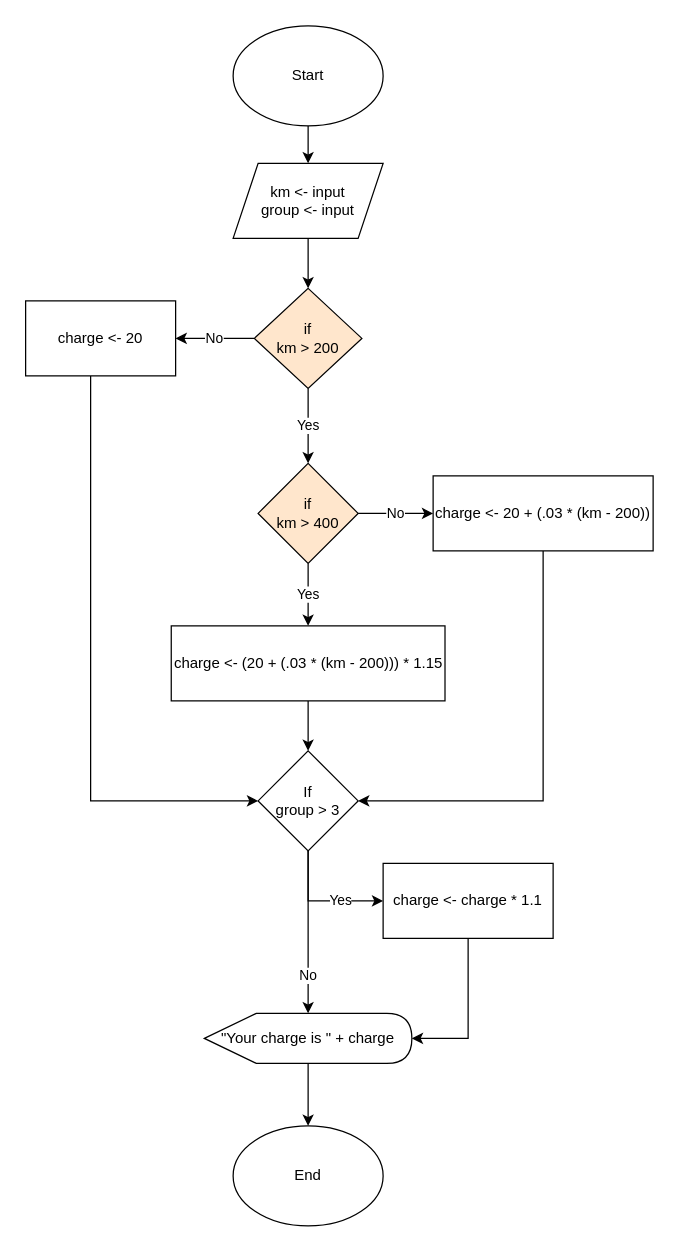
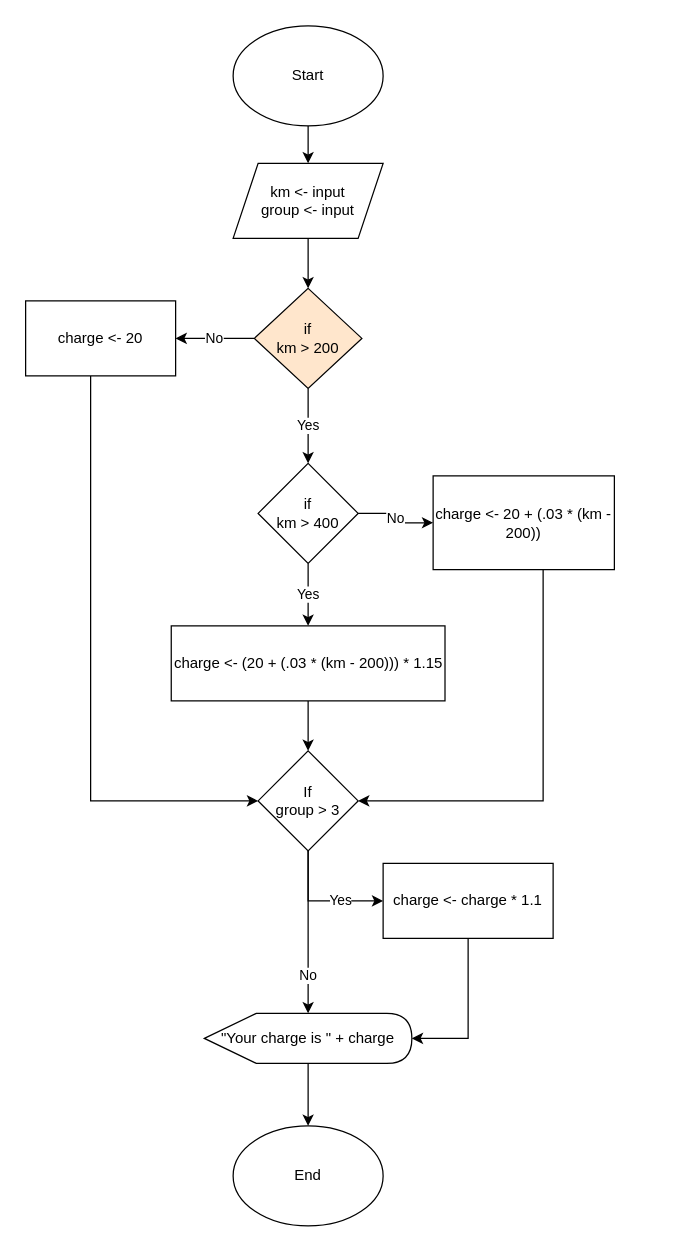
- <mxCell id="14" value="if&lt;br&gt;km &amp;gt; 400" style="rhombus;whiteSpace=wrap;html=1;fillColor=#ffe6cc;" vertex="1" parent="1"><mxGeometry x="206" y="370" width="80" height="80" as="geometry" /></mxCell>
+ <mxCell id="14" value="if&lt;br&gt;km &amp;gt; 400" style="rhombus;whiteSpace=wrap;html=1;" vertex="1" parent="1"><mxGeometry x="206" y="370" width="80" height="80" as="geometry" /></mxCell>
- <mxCell id="16" value="charge &amp;lt;- 20 + (.03 * (km - 200))" style="whiteSpace=wrap;html=1;" vertex="1" parent="1"><mxGeometry x="346" y="380" width="176" height="60" as="geometry" /></mxCell>
+ <mxCell id="16" value="charge &amp;lt;- 20 + (.03 * (km - 200))" style="whiteSpace=wrap;html=1;" vertex="1" parent="1"><mxGeometry x="346" y="380" width="145" height="75" as="geometry" /></mxCell>
